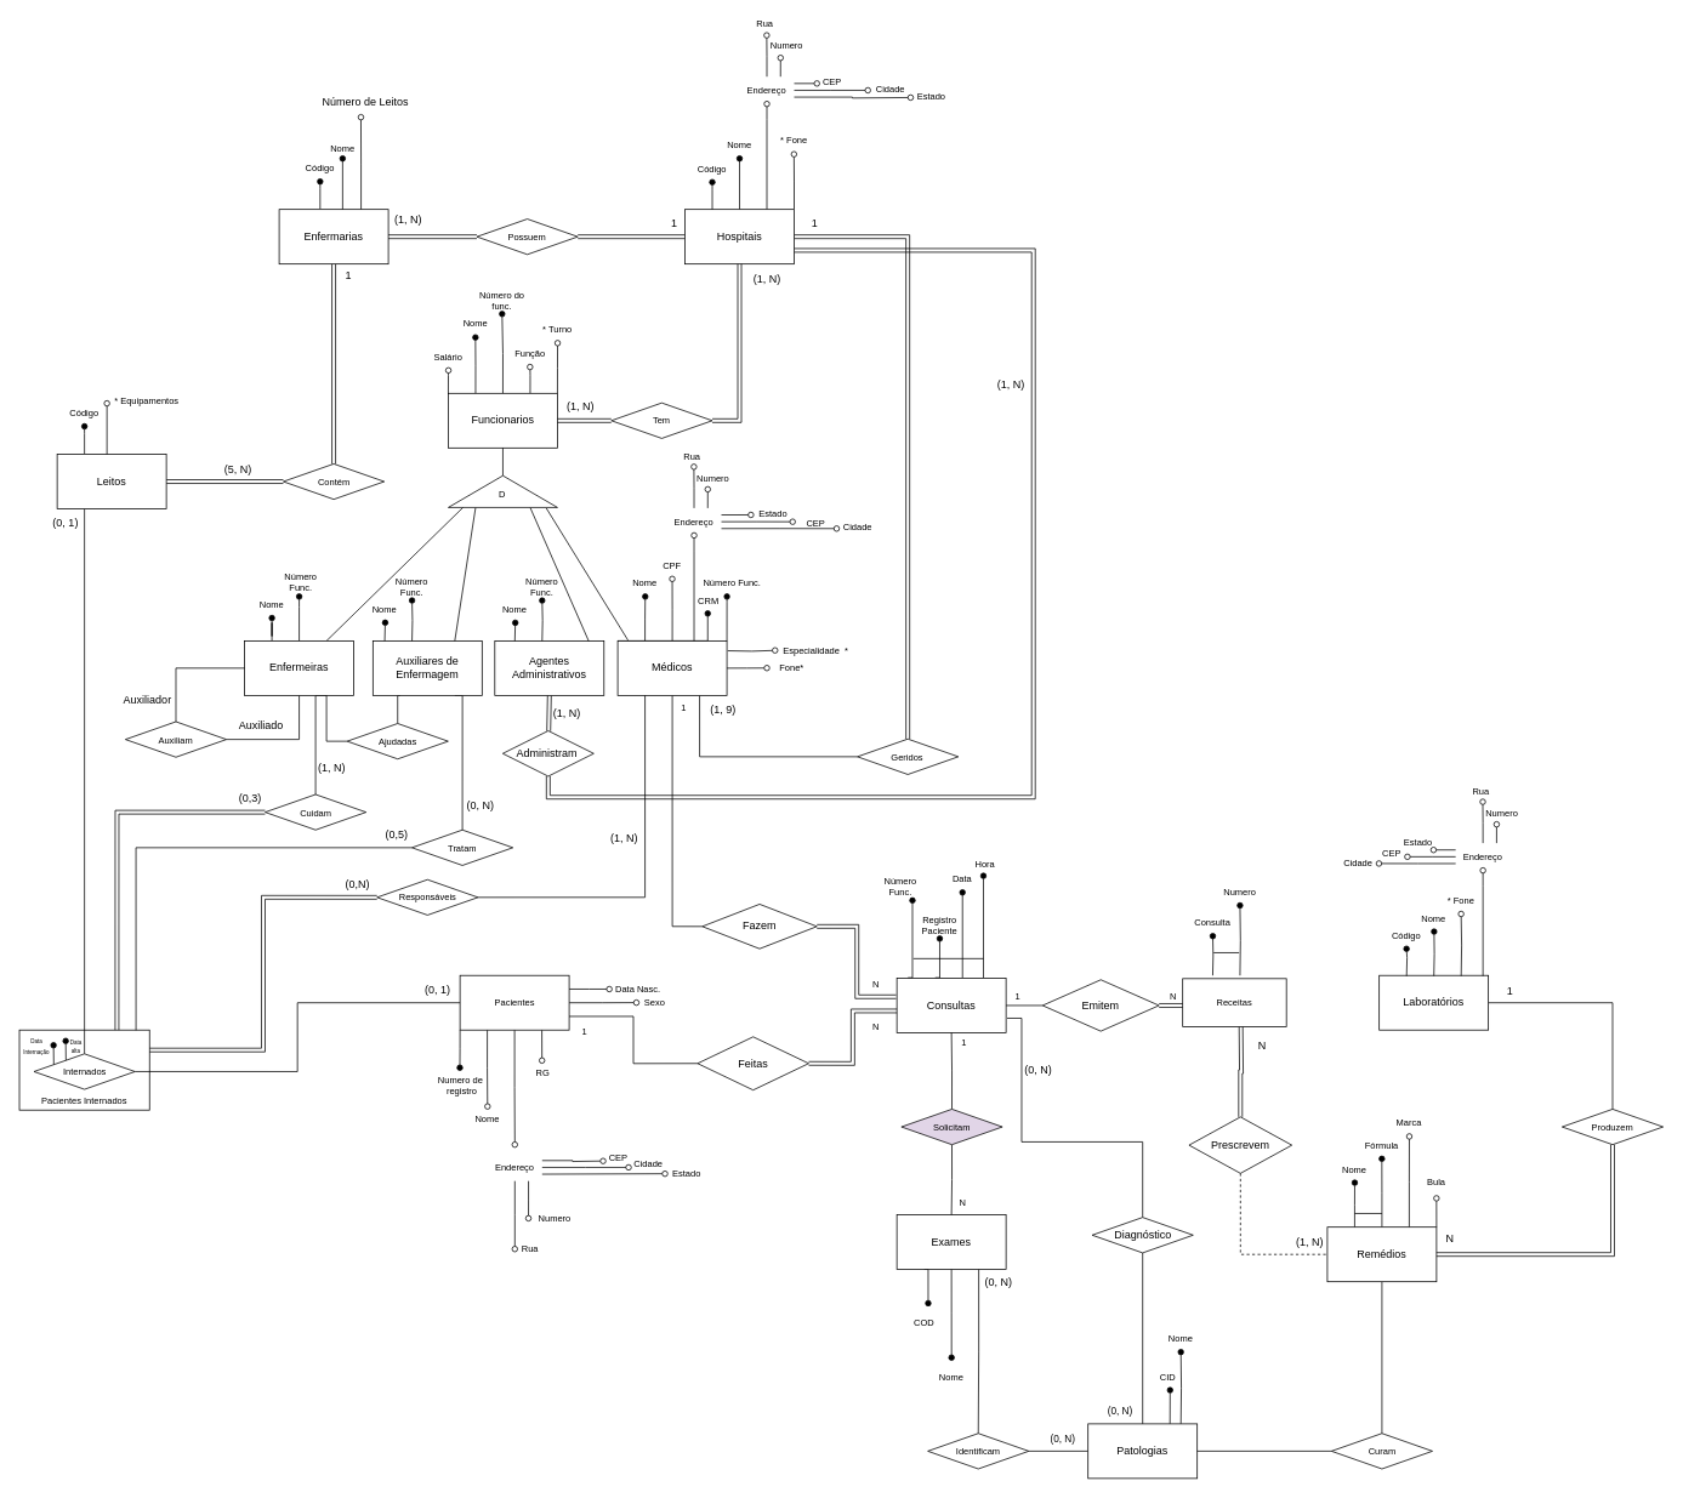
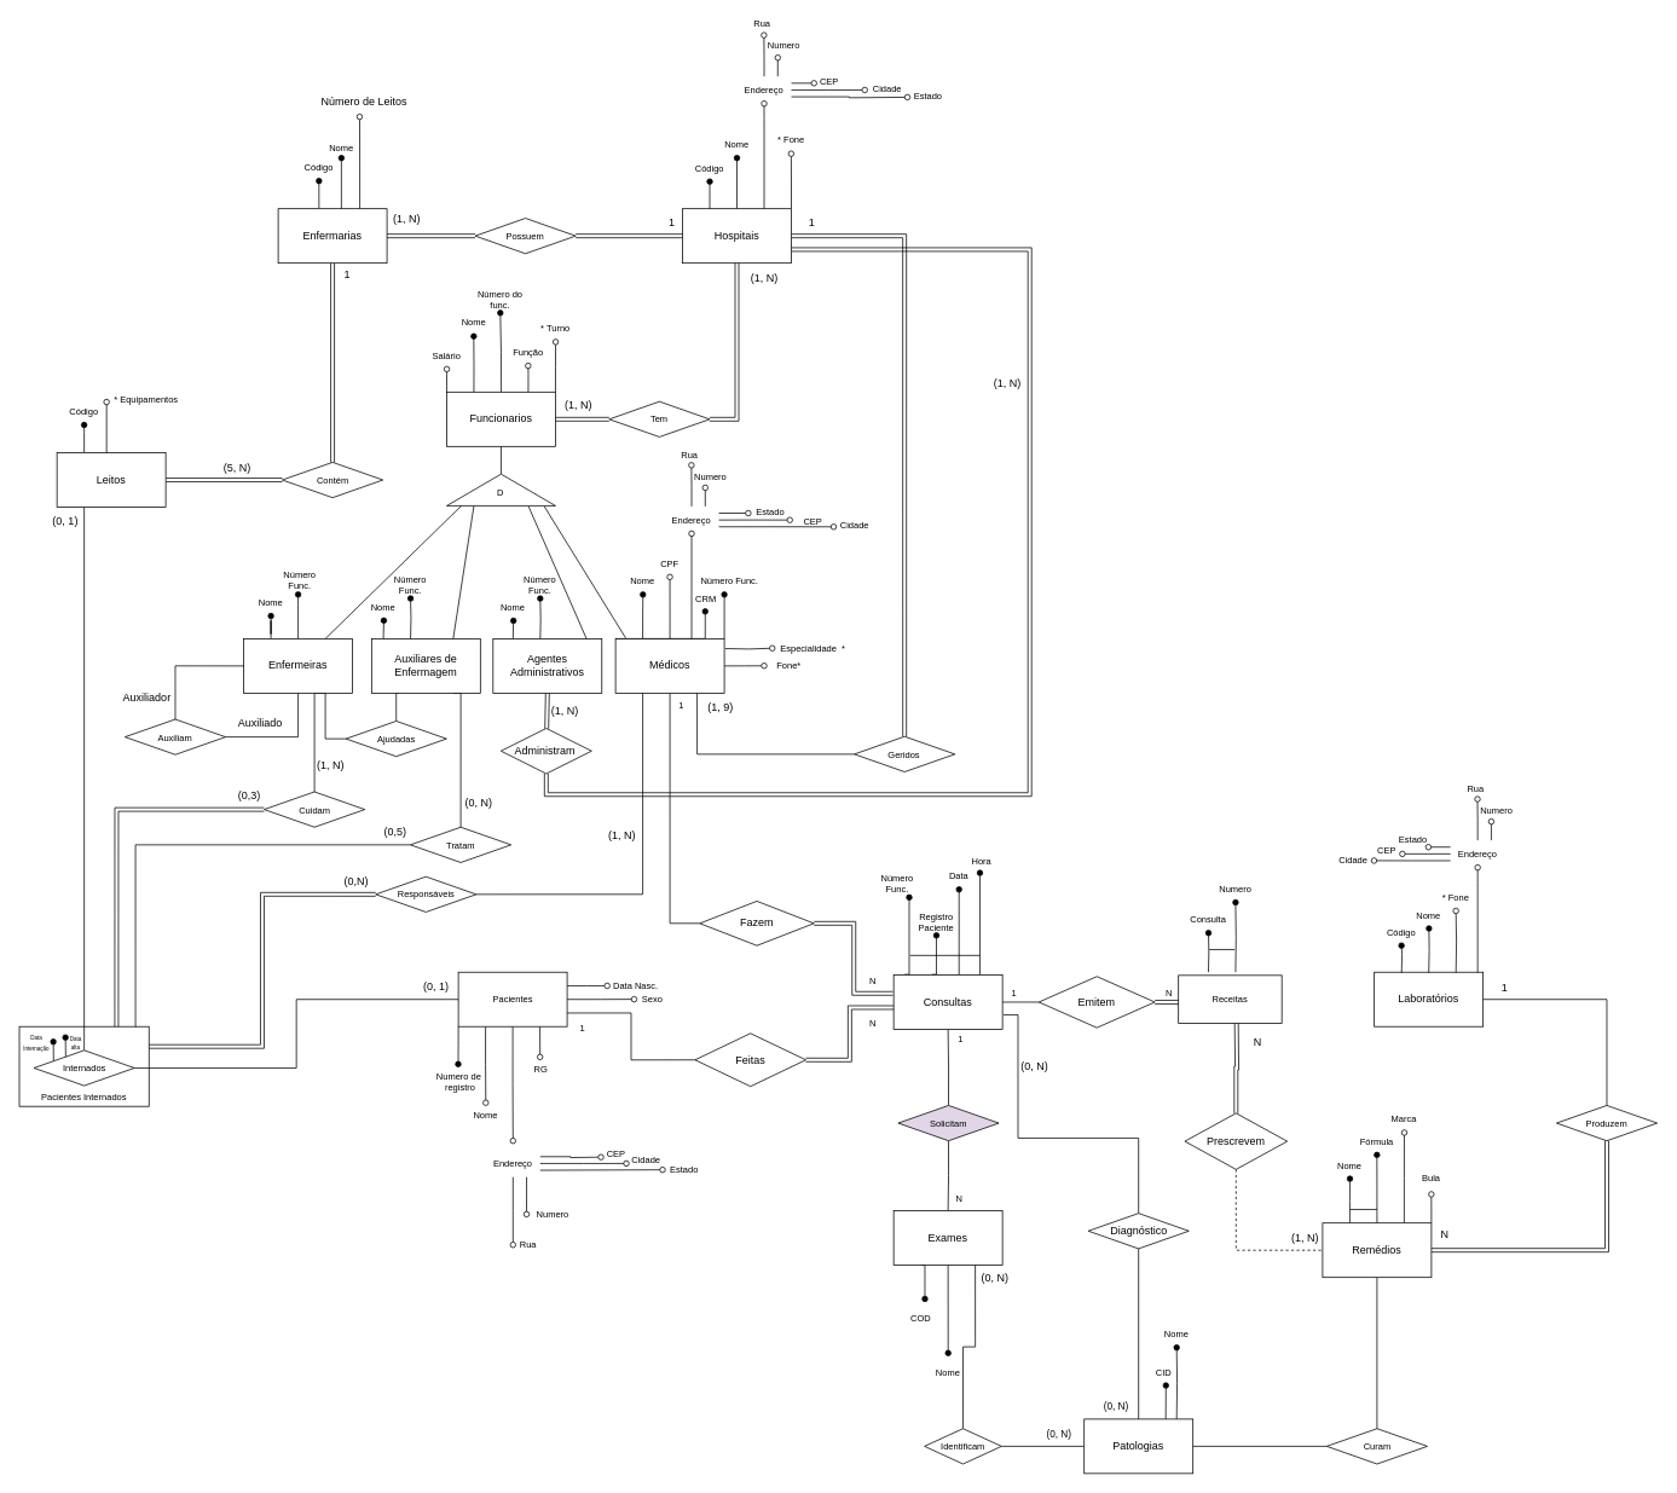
- <mxCell id="214" value="Identificam" style="rhombus;whiteSpace=wrap;html=1;fontSize=10;fillColor=#FFFFFF;" parent="1" vertex="1"><mxGeometry x="1018.86" y="1575.5" width="111" height="39" as="geometry" /></mxCell>
+ <mxCell id="214" value="Identificam" style="rhombus;whiteSpace=wrap;html=1;fontSize=10;fillColor=#FFFFFF;" parent="1" vertex="1"><mxGeometry x="1018.86" y="1575.5" width="85" height="39" as="geometry" /></mxCell>
